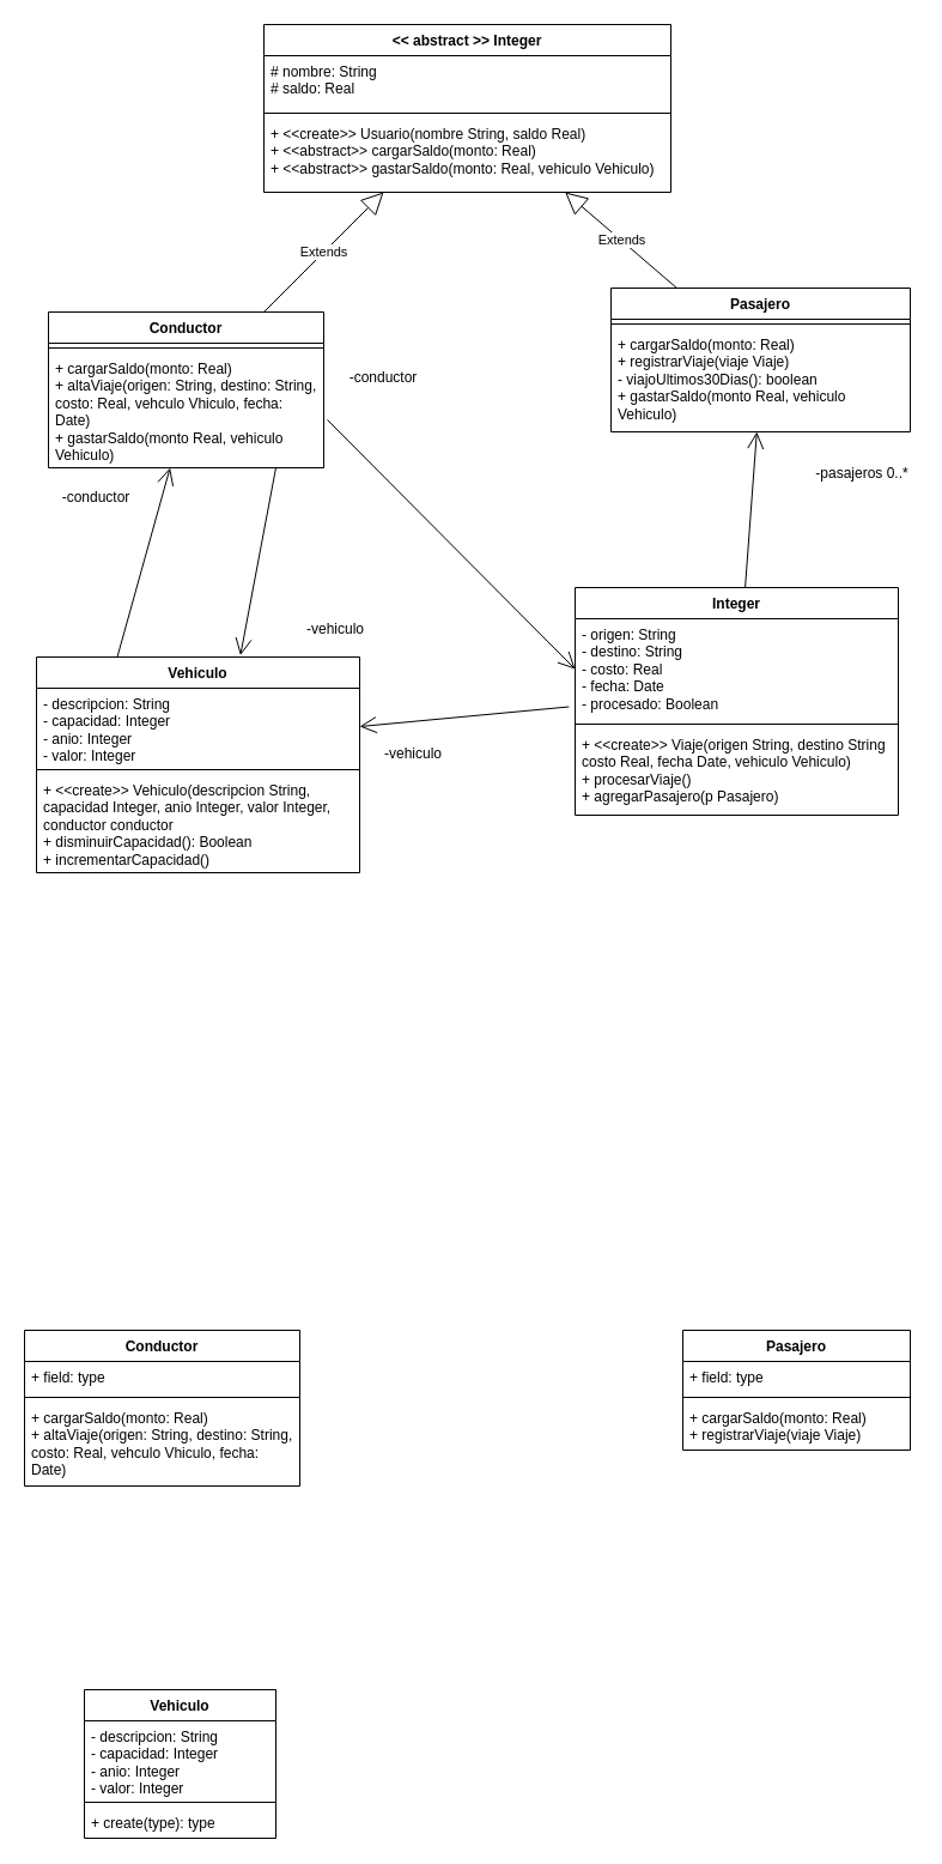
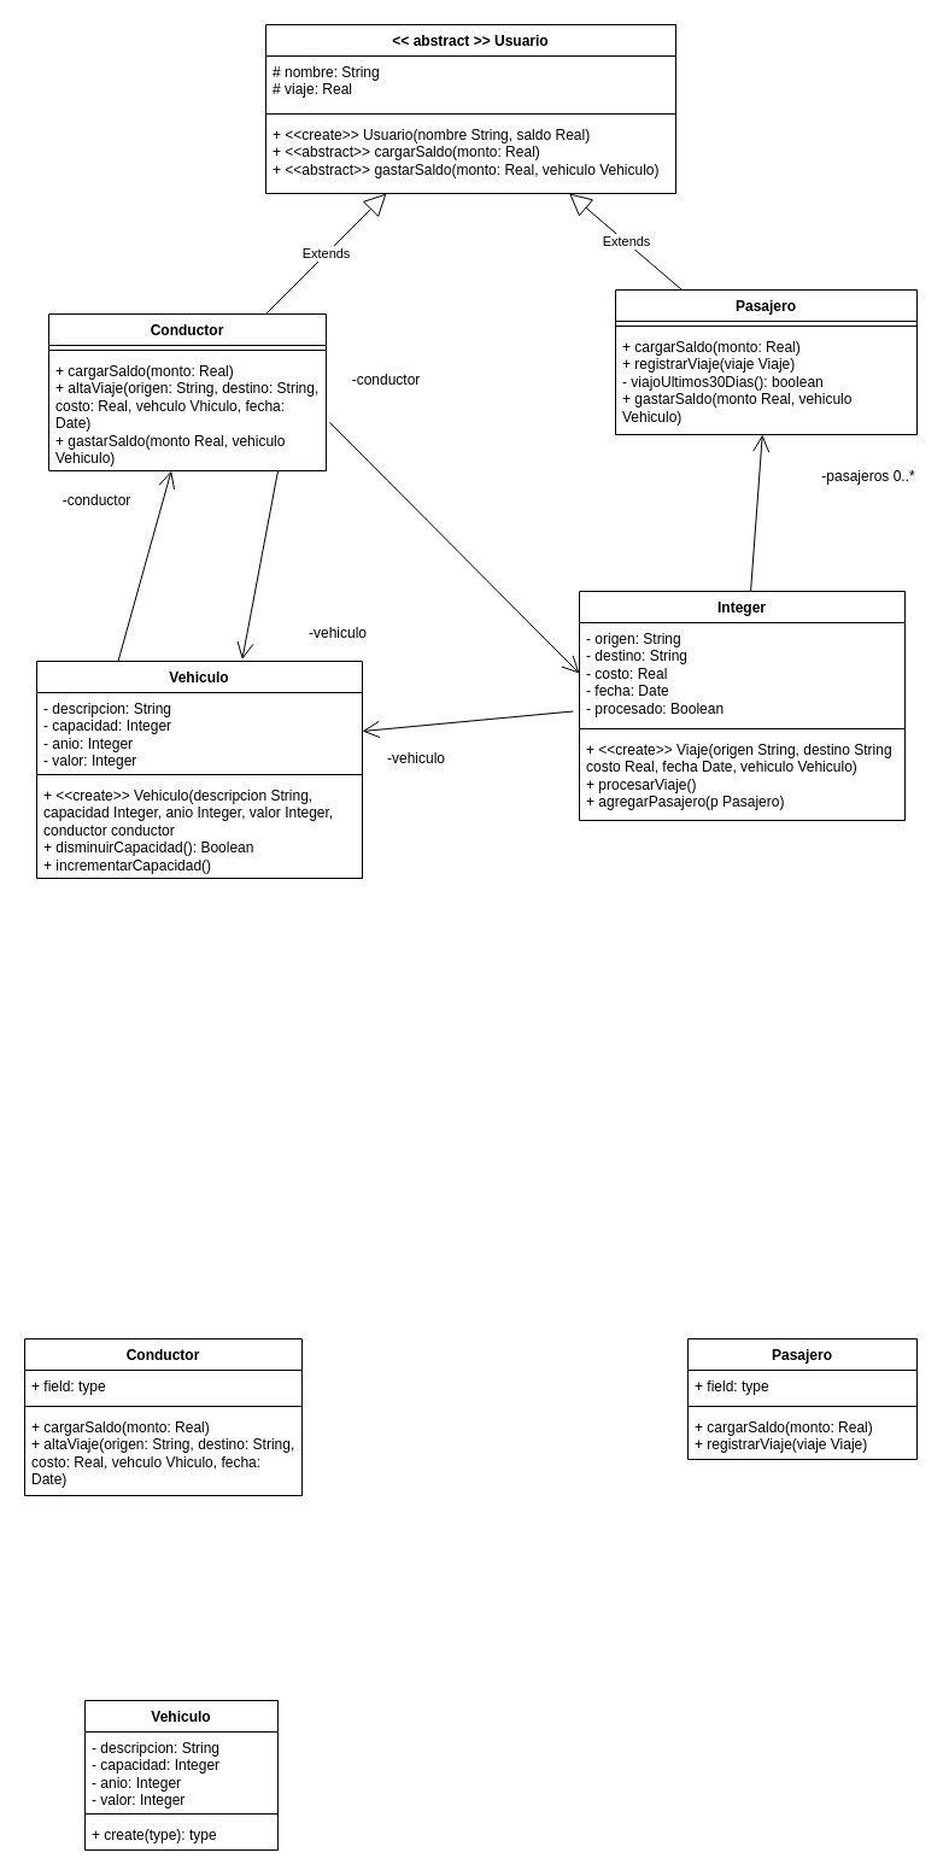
- <mxCell id="2" value="&amp;lt;&amp;lt; abstract &amp;gt;&amp;gt; Integer" style="swimlane;fontStyle=1;align=center;verticalAlign=top;childLayout=stackLayout;horizontal=1;startSize=26;horizontalStack=0;resizeParent=1;resizeParentMax=0;resizeLast=0;collapsible=1;marginBottom=0;whiteSpace=wrap;html=1;" parent="1" vertex="1"><mxGeometry x="220" y="20" width="340" height="140" as="geometry" /></mxCell>
+ <mxCell id="2" value="&amp;lt;&amp;lt; abstract &amp;gt;&amp;gt; Usuario" style="swimlane;fontStyle=1;align=center;verticalAlign=top;childLayout=stackLayout;horizontal=1;startSize=26;horizontalStack=0;resizeParent=1;resizeParentMax=0;resizeLast=0;collapsible=1;marginBottom=0;whiteSpace=wrap;html=1;" parent="1" vertex="1"><mxGeometry x="220" y="20" width="340" height="140" as="geometry" /></mxCell>
- <mxCell id="3" value="# nombre: String&lt;br&gt;# saldo: Real" style="text;strokeColor=none;fillColor=none;align=left;verticalAlign=top;spacingLeft=4;spacingRight=4;overflow=hidden;rotatable=0;points=[[0,0.5],[1,0.5]];portConstraint=eastwest;whiteSpace=wrap;html=1;" parent="2" vertex="1"><mxGeometry y="26" width="340" height="44" as="geometry" /></mxCell>
+ <mxCell id="3" value="# nombre: String&lt;br&gt;# viaje: Real" style="text;strokeColor=none;fillColor=none;align=left;verticalAlign=top;spacingLeft=4;spacingRight=4;overflow=hidden;rotatable=0;points=[[0,0.5],[1,0.5]];portConstraint=eastwest;whiteSpace=wrap;html=1;" parent="2" vertex="1"><mxGeometry y="26" width="340" height="44" as="geometry" /></mxCell>
